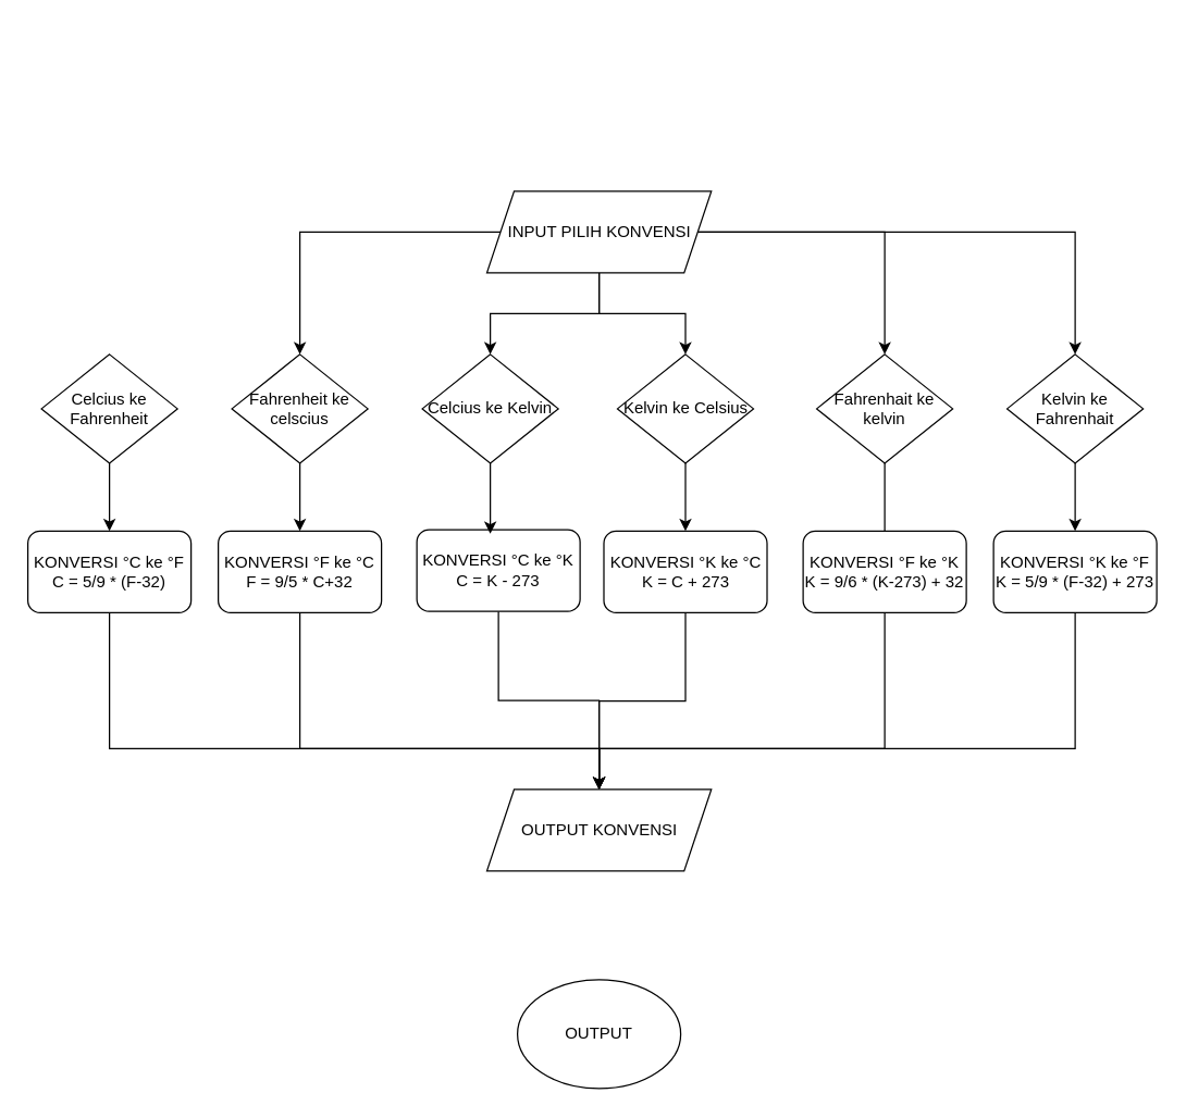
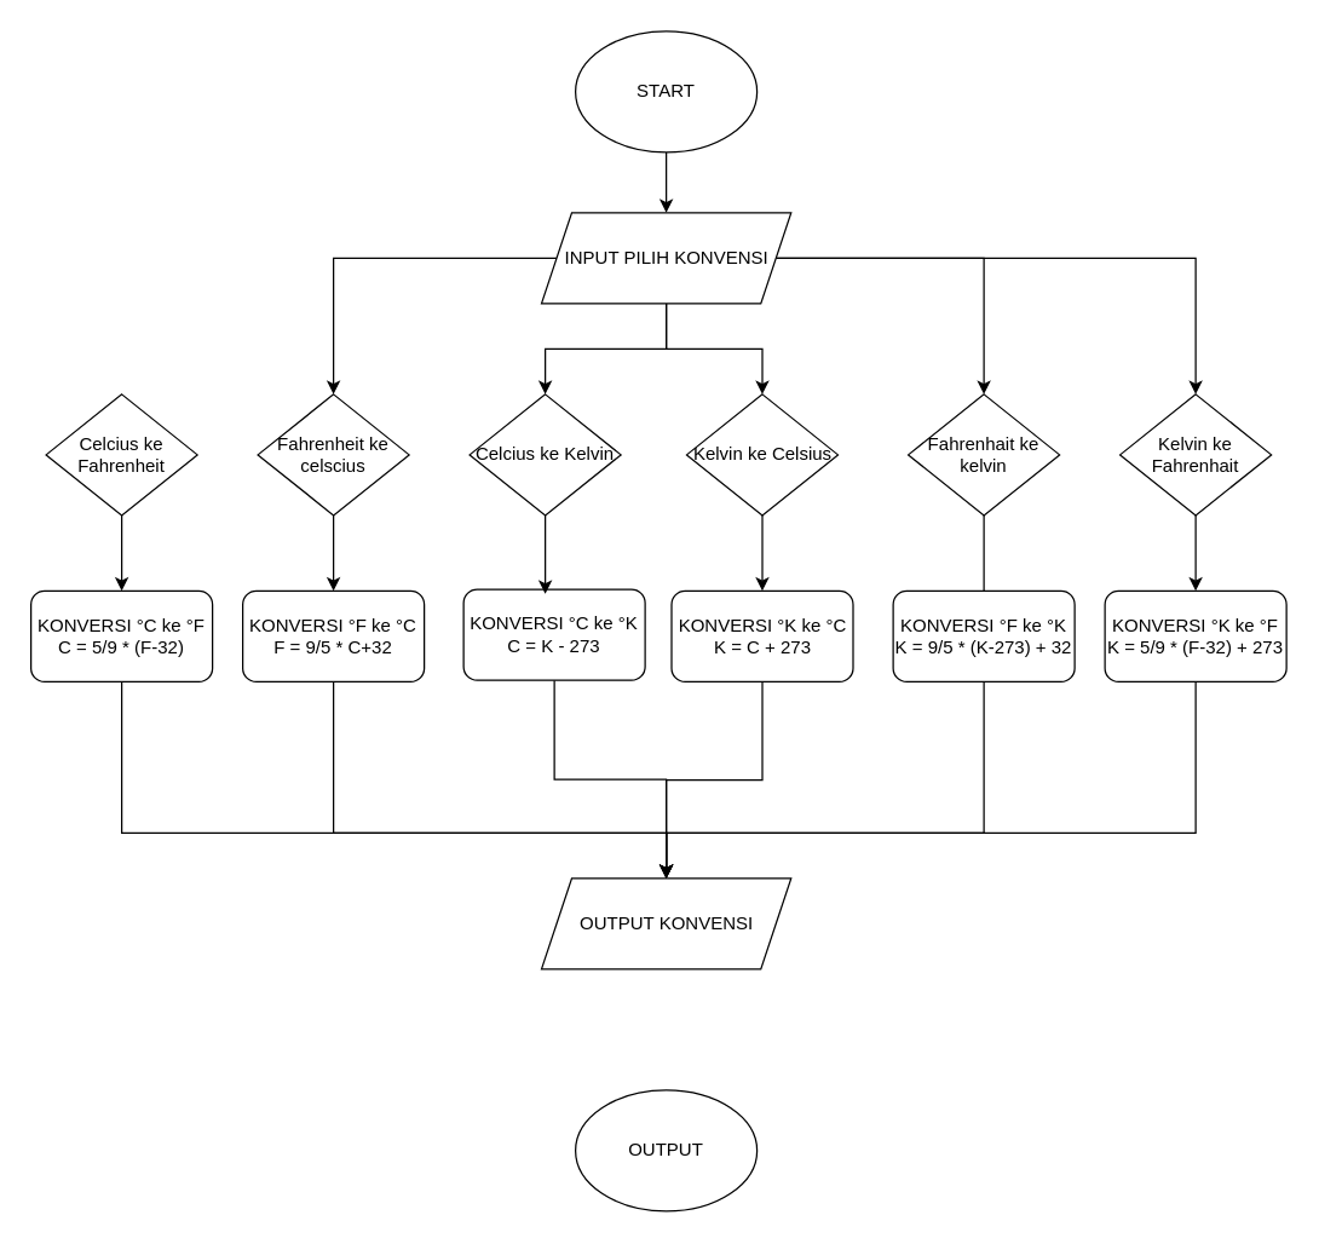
+ <mxCell id="3" value="START" style="ellipse;whiteSpace=wrap;html=1;" vertex="1" parent="1"><mxGeometry x="380" width="120" height="80" as="geometry" y="20" /></mxCell>
+ <mxCell id="2" style="edgeStyle=orthogonalEdgeStyle;rounded=0;orthogonalLoop=1;jettySize=auto;html=1;" edge="1" parent="1" source="3" target="10"><mxGeometry relative="1" as="geometry" /></mxCell>
- <mxCell id="27" value="KONVERSI&amp;nbsp;°F ke&amp;nbsp;°K&lt;div&gt;K = 9/6 * (K-273) + 32&lt;/div&gt;" style="rounded=1;whiteSpace=wrap;html=1;" vertex="1" parent="1"><mxGeometry x="590" y="390" width="120" height="60" as="geometry" /></mxCell>
+ <mxCell id="27" value="KONVERSI&amp;nbsp;°F ke&amp;nbsp;°K&lt;div&gt;K = 9/5 * (K-273) + 32&lt;/div&gt;" style="rounded=1;whiteSpace=wrap;html=1;" vertex="1" parent="1"><mxGeometry x="590" y="390" width="120" height="60" as="geometry" /></mxCell>
